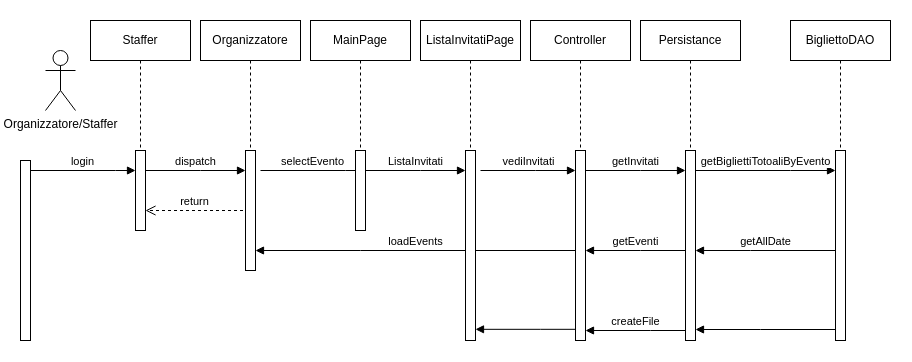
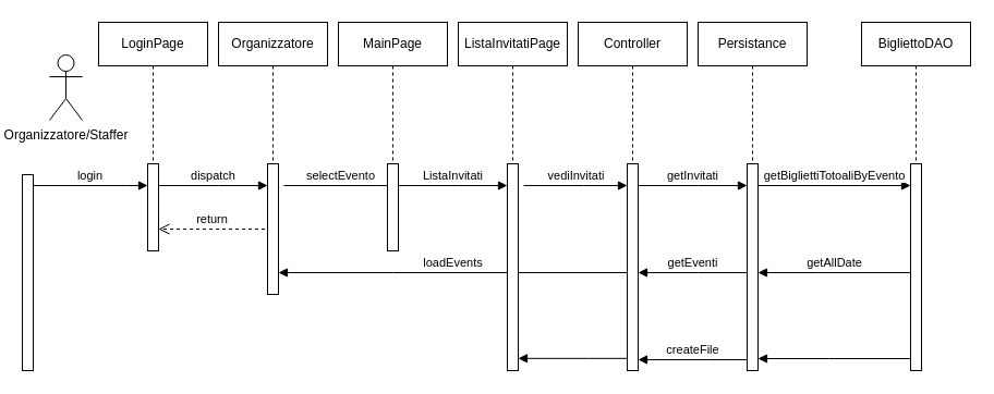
- <mxCell id="6" value="Staffer" style="shape=umlLifeline;perimeter=lifelinePerimeter;whiteSpace=wrap;html=1;container=0;dropTarget=0;collapsible=0;recursiveResize=0;outlineConnect=0;portConstraint=eastwest;newEdgeStyle={&quot;edgeStyle&quot;:&quot;elbowEdgeStyle&quot;,&quot;elbow&quot;:&quot;vertical&quot;,&quot;curved&quot;:0,&quot;rounded&quot;:0};" vertex="1" parent="5"><mxGeometry width="100" height="210" as="geometry" /></mxCell>
+ <mxCell id="6" value="LoginPage" style="shape=umlLifeline;perimeter=lifelinePerimeter;whiteSpace=wrap;html=1;container=0;dropTarget=0;collapsible=0;recursiveResize=0;outlineConnect=0;portConstraint=eastwest;newEdgeStyle={&quot;edgeStyle&quot;:&quot;elbowEdgeStyle&quot;,&quot;elbow&quot;:&quot;vertical&quot;,&quot;curved&quot;:0,&quot;rounded&quot;:0};" vertex="1" parent="5"><mxGeometry width="100" height="210" as="geometry" /></mxCell>
